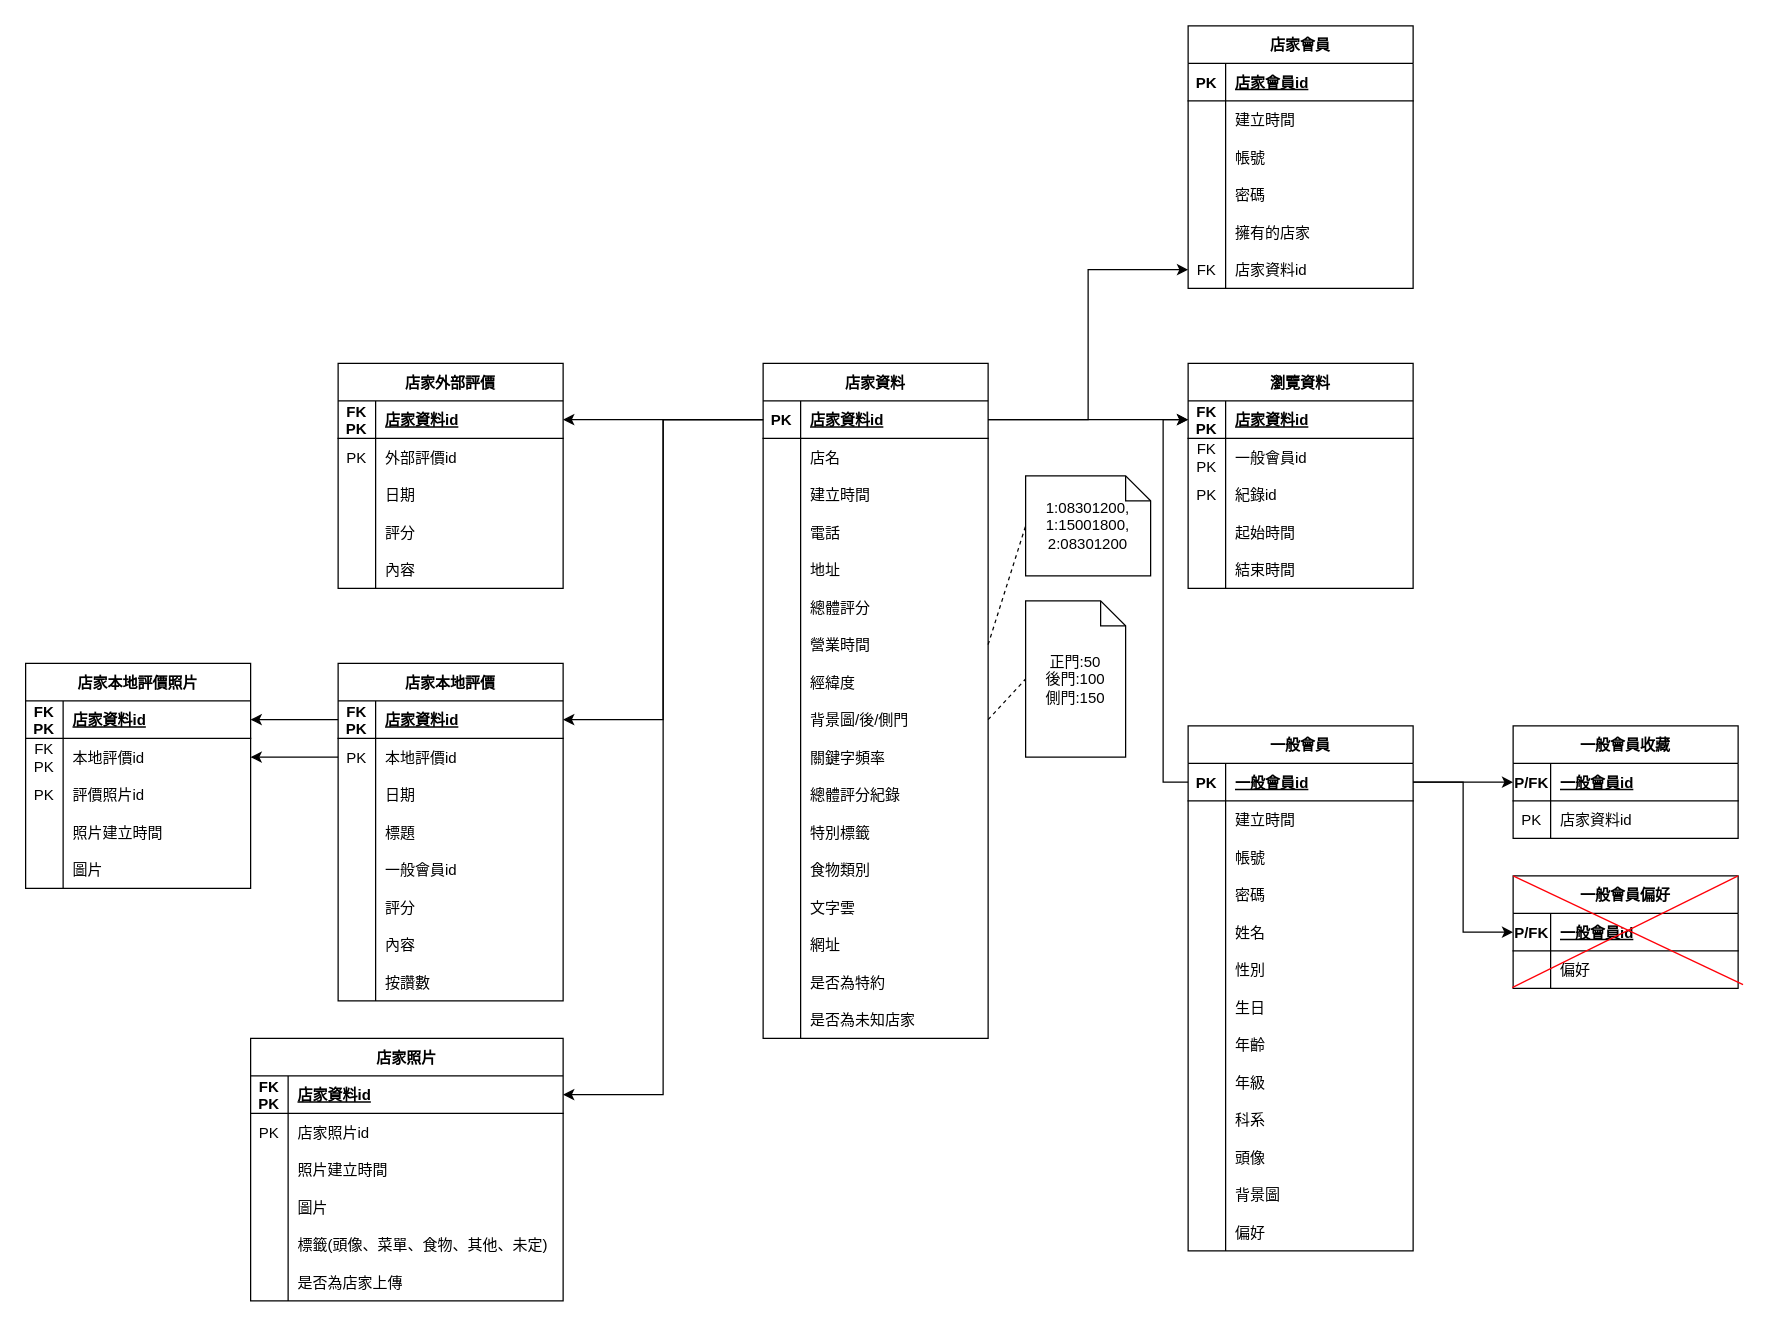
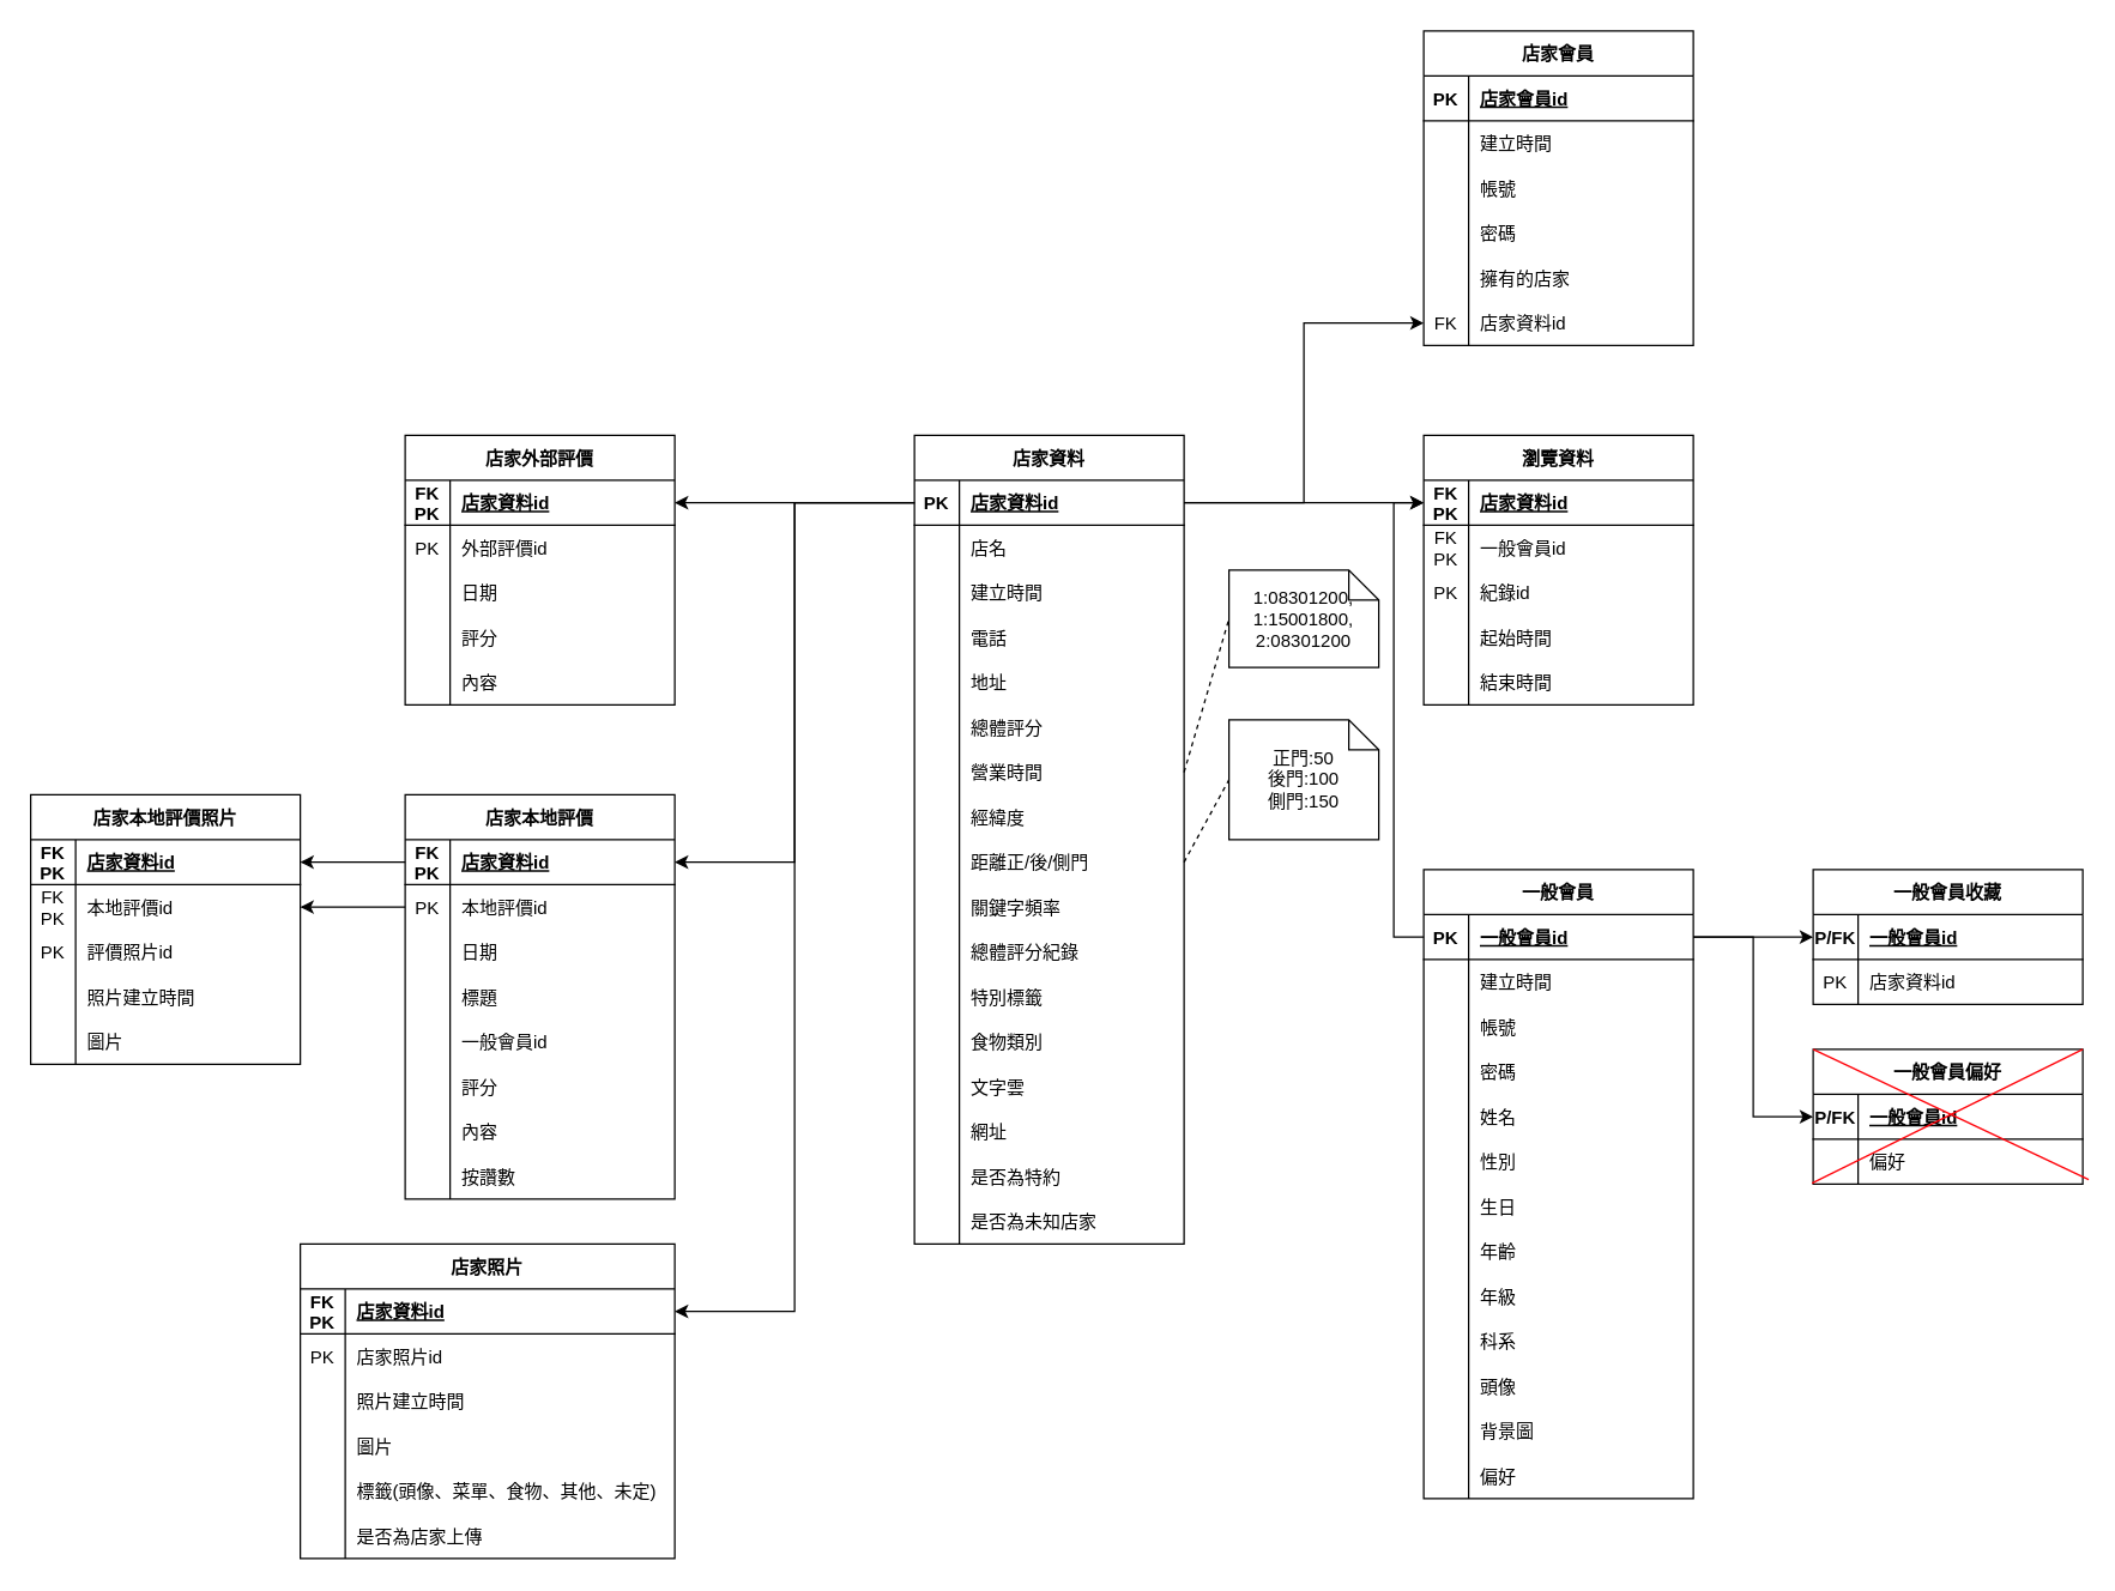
- <mxCell id="211" value="1:08301200,&lt;br&gt;1:15001800,&lt;br&gt;2:08301200" style="shape=note;size=20;whiteSpace=wrap;html=1;" parent="1" vertex="1"><mxGeometry x="820" y="380" width="100" height="80" as="geometry" /></mxCell>
+ <mxCell id="211" value="1:08301200,&lt;br&gt;1:15001800,&lt;br&gt;2:08301200" style="shape=note;size=20;whiteSpace=wrap;html=1;" parent="1" vertex="1"><mxGeometry x="820" y="380" width="100" height="65" as="geometry" /></mxCell>
- <mxCell id="212" value="正門:50&lt;br&gt;後門:100&lt;br&gt;側門:150" style="shape=note;size=20;whiteSpace=wrap;html=1;" parent="1" vertex="1"><mxGeometry x="820" y="480" width="80" height="125" as="geometry" /></mxCell>
+ <mxCell id="212" value="正門:50&lt;br&gt;後門:100&lt;br&gt;側門:150" style="shape=note;size=20;whiteSpace=wrap;html=1;" parent="1" vertex="1"><mxGeometry x="820" y="480" width="100" height="80" as="geometry" /></mxCell>
- <mxCell id="29" value="背景圖/後/側門" style="shape=partialRectangle;connectable=0;fillColor=none;top=0;left=0;bottom=0;right=0;align=left;spacingLeft=6;overflow=hidden;" parent="27" vertex="1"><mxGeometry x="30" width="150" height="30" as="geometry"><mxRectangle width="150" height="30" as="alternateBounds" /></mxGeometry></mxCell>
+ <mxCell id="29" value="距離正/後/側門" style="shape=partialRectangle;connectable=0;fillColor=none;top=0;left=0;bottom=0;right=0;align=left;spacingLeft=6;overflow=hidden;" parent="27" vertex="1"><mxGeometry x="30" width="150" height="30" as="geometry"><mxRectangle width="150" height="30" as="alternateBounds" /></mxGeometry></mxCell>
